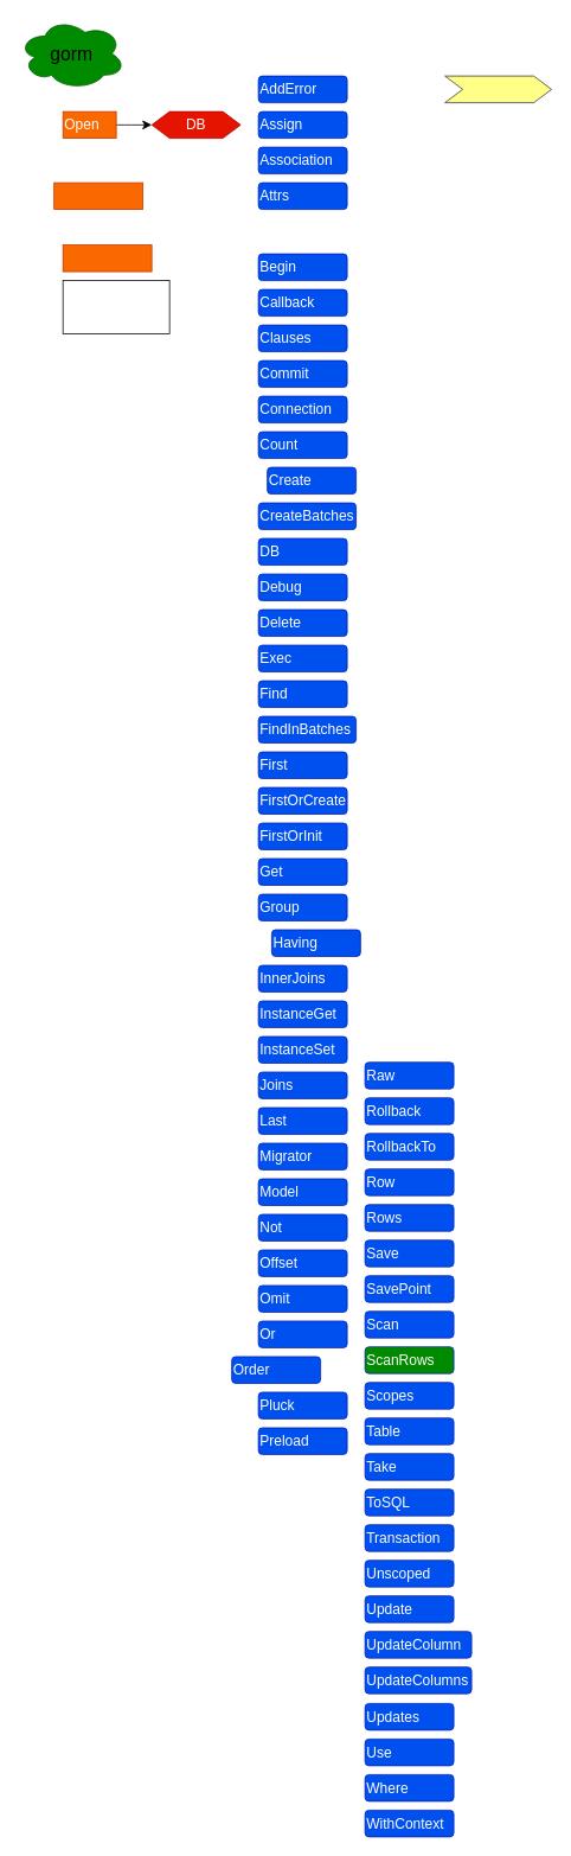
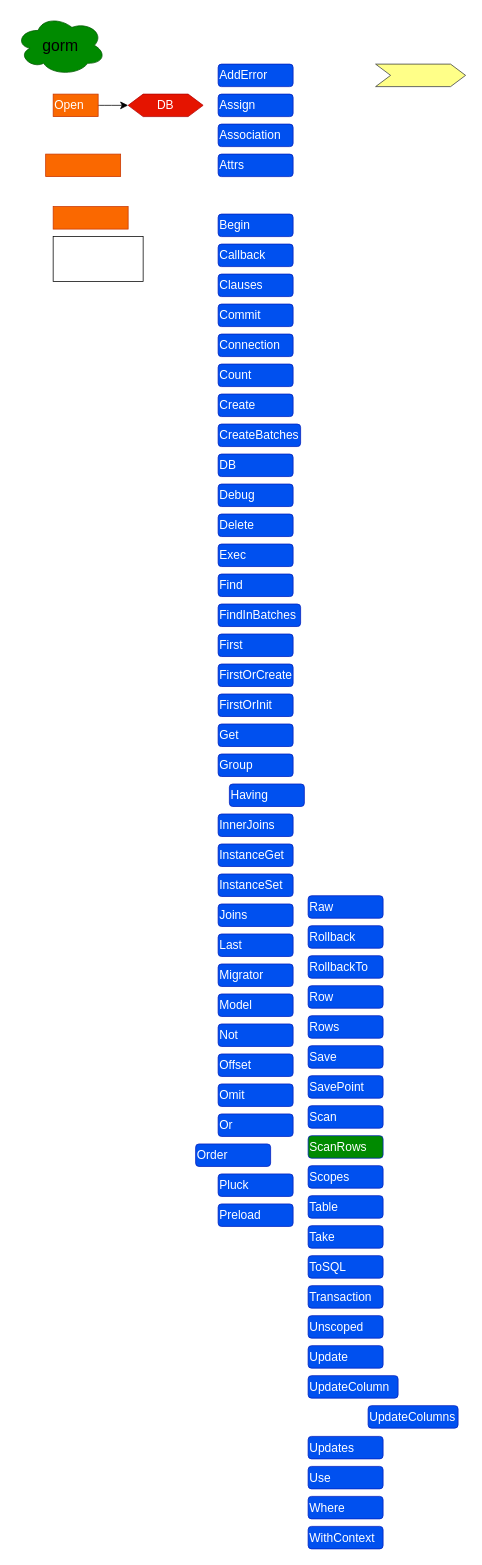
- <mxCell id="18" value="Create" style="rounded=1;whiteSpace=wrap;html=1;fontSize=16;fillColor=#0050ef;fontColor=#ffffff;strokeColor=#001DBC;align=left;" vertex="1" parent="1"><mxGeometry x="300" y="525" width="100" height="30" as="geometry" /></mxCell>
+ <mxCell id="18" value="Create" style="rounded=1;whiteSpace=wrap;html=1;fontSize=16;fillColor=#0050ef;fontColor=#ffffff;strokeColor=#001DBC;align=left;" vertex="1" parent="1"><mxGeometry x="290" y="525" width="100" height="30" as="geometry" /></mxCell>
- <mxCell id="63" value="UpdateColumns" style="rounded=1;whiteSpace=wrap;html=1;fontSize=16;fillColor=#0050ef;fontColor=#ffffff;strokeColor=#001DBC;align=left;" vertex="1" parent="1"><mxGeometry x="410" y="1874" width="120" height="30" as="geometry" /></mxCell>
+ <mxCell id="63" value="UpdateColumns" style="rounded=1;whiteSpace=wrap;html=1;fontSize=16;fillColor=#0050ef;fontColor=#ffffff;strokeColor=#001DBC;align=left;" vertex="1" parent="1"><mxGeometry x="490" y="1874" width="120" height="30" as="geometry" /></mxCell>
